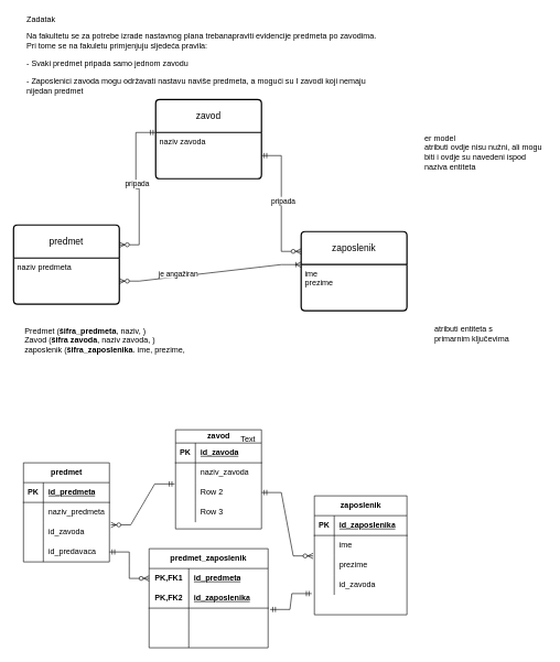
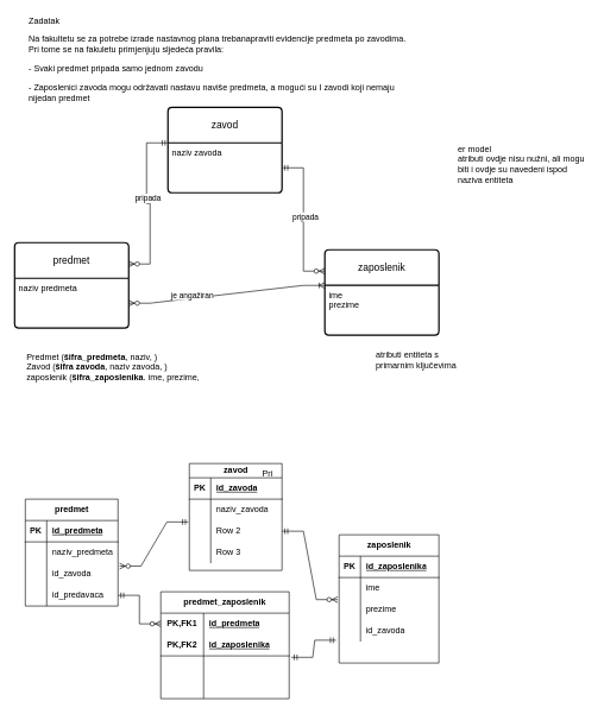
- <mxCell id="55" value="atributi entiteta s primarnim ključevima " style="text;html=1;strokeColor=none;fillColor=none;align=left;verticalAlign=middle;whiteSpace=wrap;rounded=0;" parent="1" vertex="1"><mxGeometry x="655" y="490" width="130" height="30" as="geometry" /></mxCell>
+ <mxCell id="55" value="atributi entiteta s primarnim ključevima " style="text;html=1;strokeColor=none;fillColor=none;align=left;verticalAlign=middle;whiteSpace=wrap;rounded=0;" parent="1" vertex="1"><mxGeometry x="525" y="490" width="130" height="30" as="geometry" /></mxCell>
- <mxCell id="54" value="Text" style="text;html=1;strokeColor=none;fillColor=none;align=center;verticalAlign=middle;whiteSpace=wrap;rounded=0;" parent="1" vertex="1"><mxGeometry x="345" y="650" width="60" height="30" as="geometry" /></mxCell>
+ <mxCell id="54" value="Pri" style="text;html=1;strokeColor=none;fillColor=none;align=center;verticalAlign=middle;whiteSpace=wrap;rounded=0;" parent="1" vertex="1"><mxGeometry x="345" y="650" width="60" height="30" as="geometry" /></mxCell>
